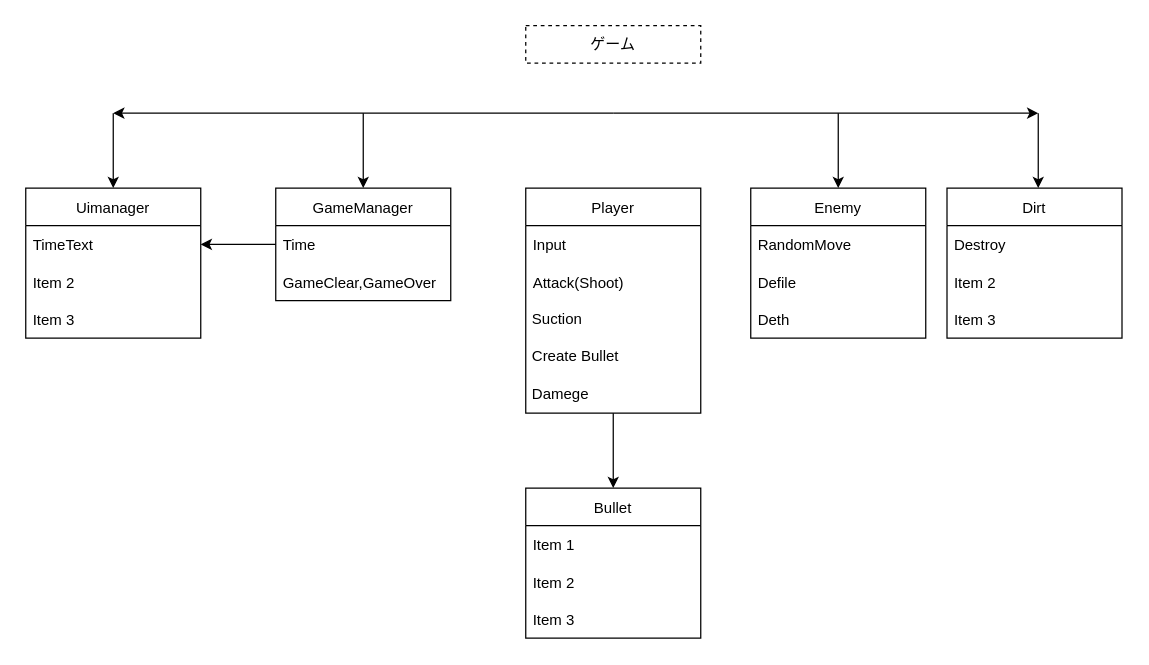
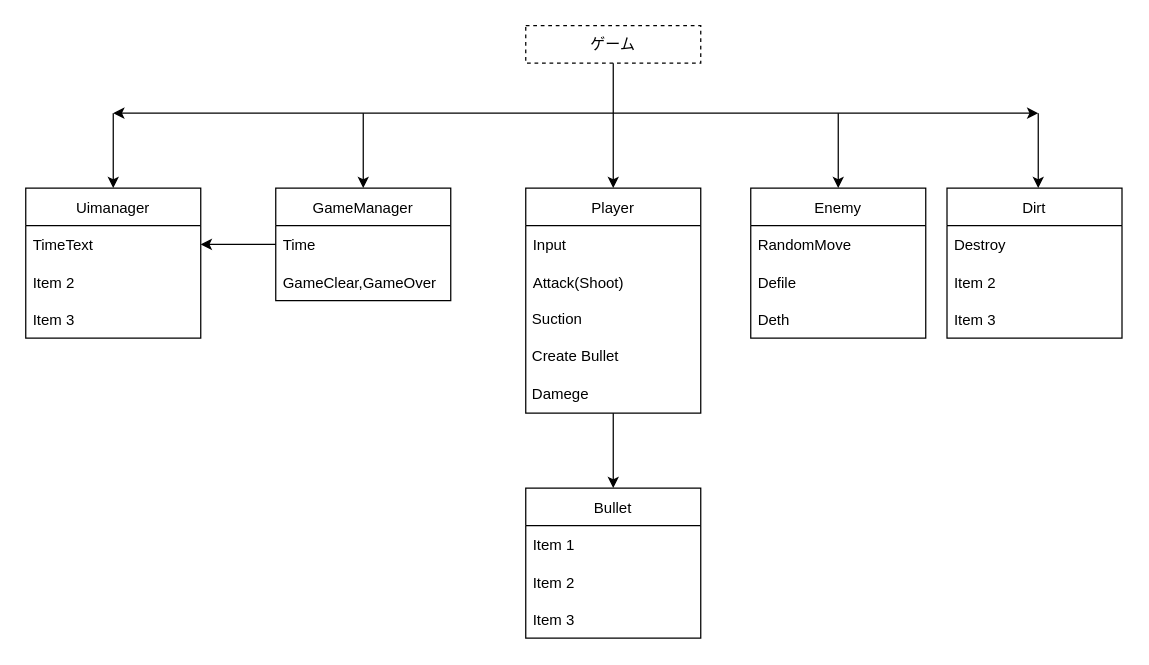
+ <mxCell id="12" value="" style="endArrow=classic;html=1;rounded=0;exitX=0.5;exitY=1;exitDx=0;exitDy=0;entryX=0.5;entryY=0;entryDx=0;entryDy=0;" parent="1" source="5" target="6" edge="1"><mxGeometry width="50" height="50" relative="1" as="geometry"><mxPoint x="460" y="320" as="sourcePoint" /><mxPoint x="510" y="270" as="targetPoint" /></mxGeometry></mxCell>
